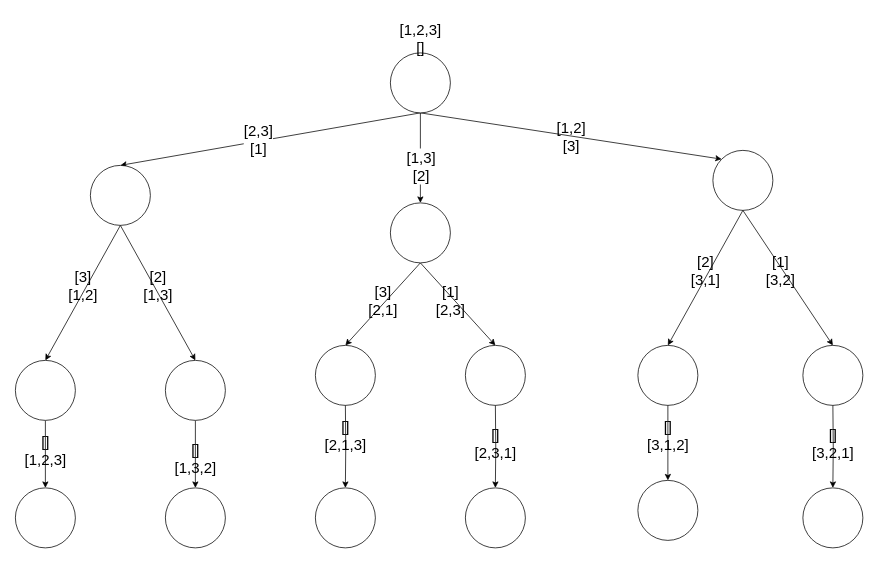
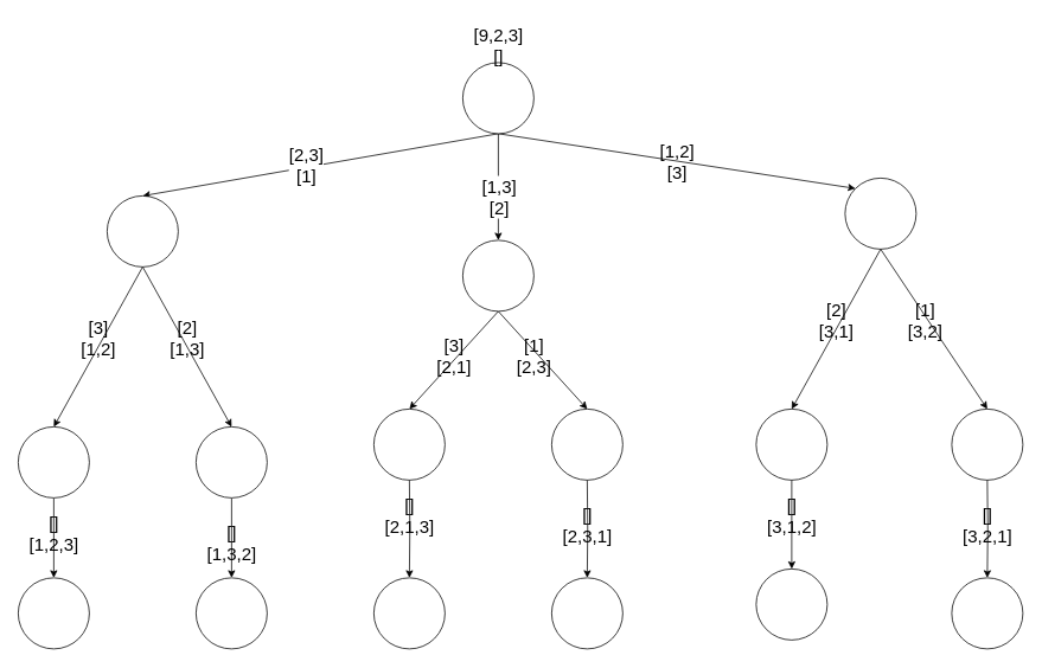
- <mxCell id="24" value="[1,2,3]&lt;br style=&quot;font-size: 20px;&quot;&gt;[]" style="text;html=1;align=center;verticalAlign=middle;resizable=0;points=[];autosize=1;strokeColor=none;fillColor=none;fontSize=20;" vertex="1" parent="1"><mxGeometry x="520" y="20" width="80" height="60" as="geometry" /></mxCell>
+ <mxCell id="24" value="[9,2,3]&lt;br style=&quot;font-size: 20px;&quot;&gt;[]" style="text;html=1;align=center;verticalAlign=middle;resizable=0;points=[];autosize=1;strokeColor=none;fillColor=none;fontSize=20;" vertex="1" parent="1"><mxGeometry x="520" y="20" width="80" height="60" as="geometry" /></mxCell>
